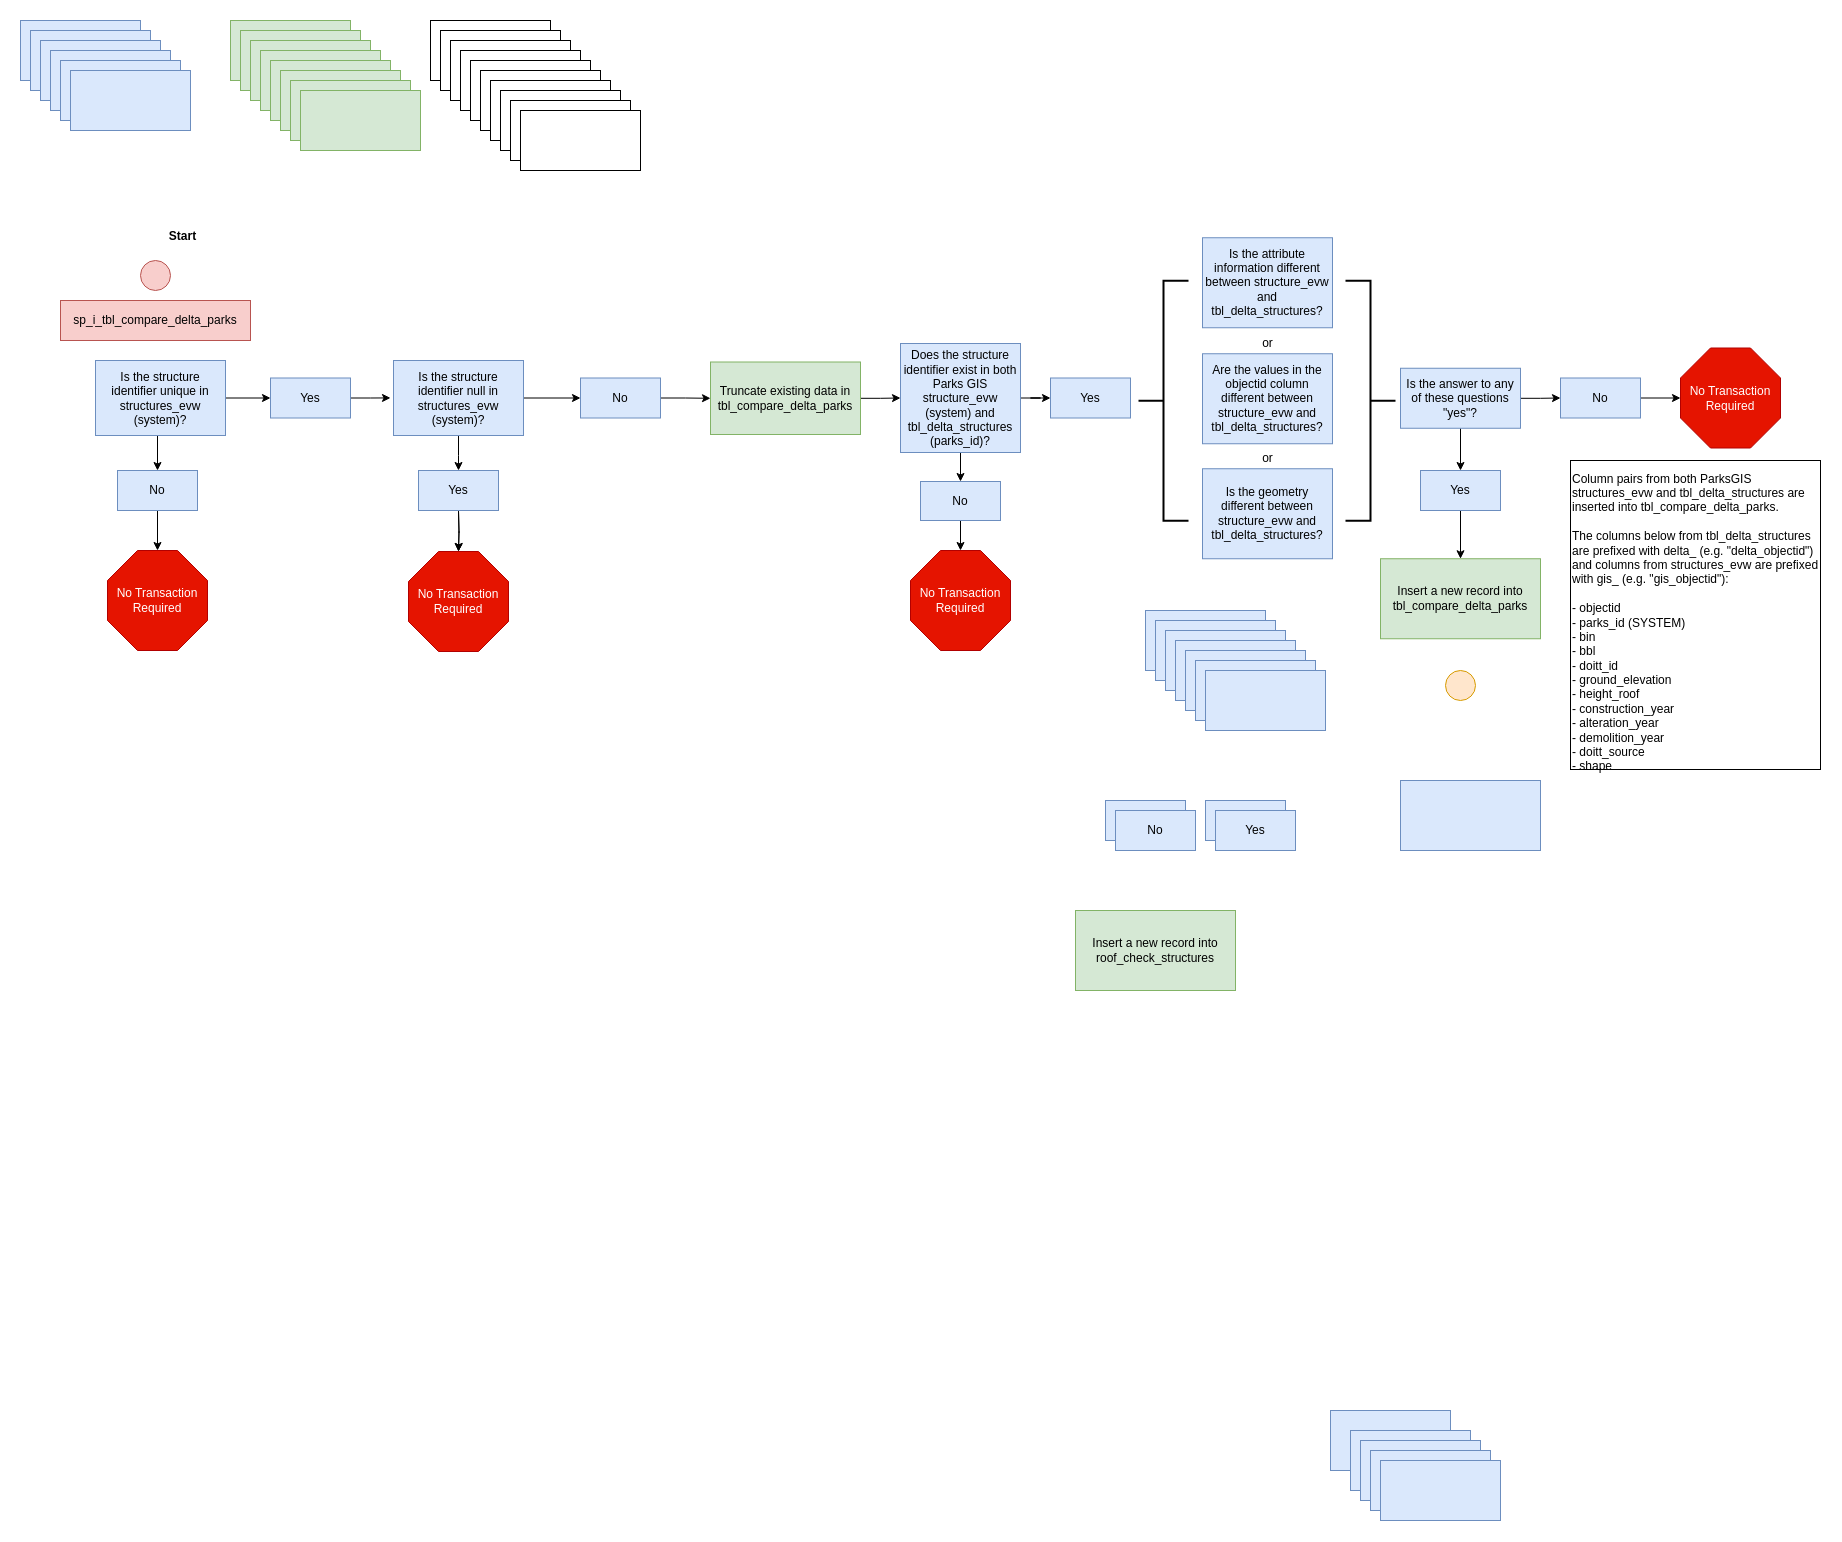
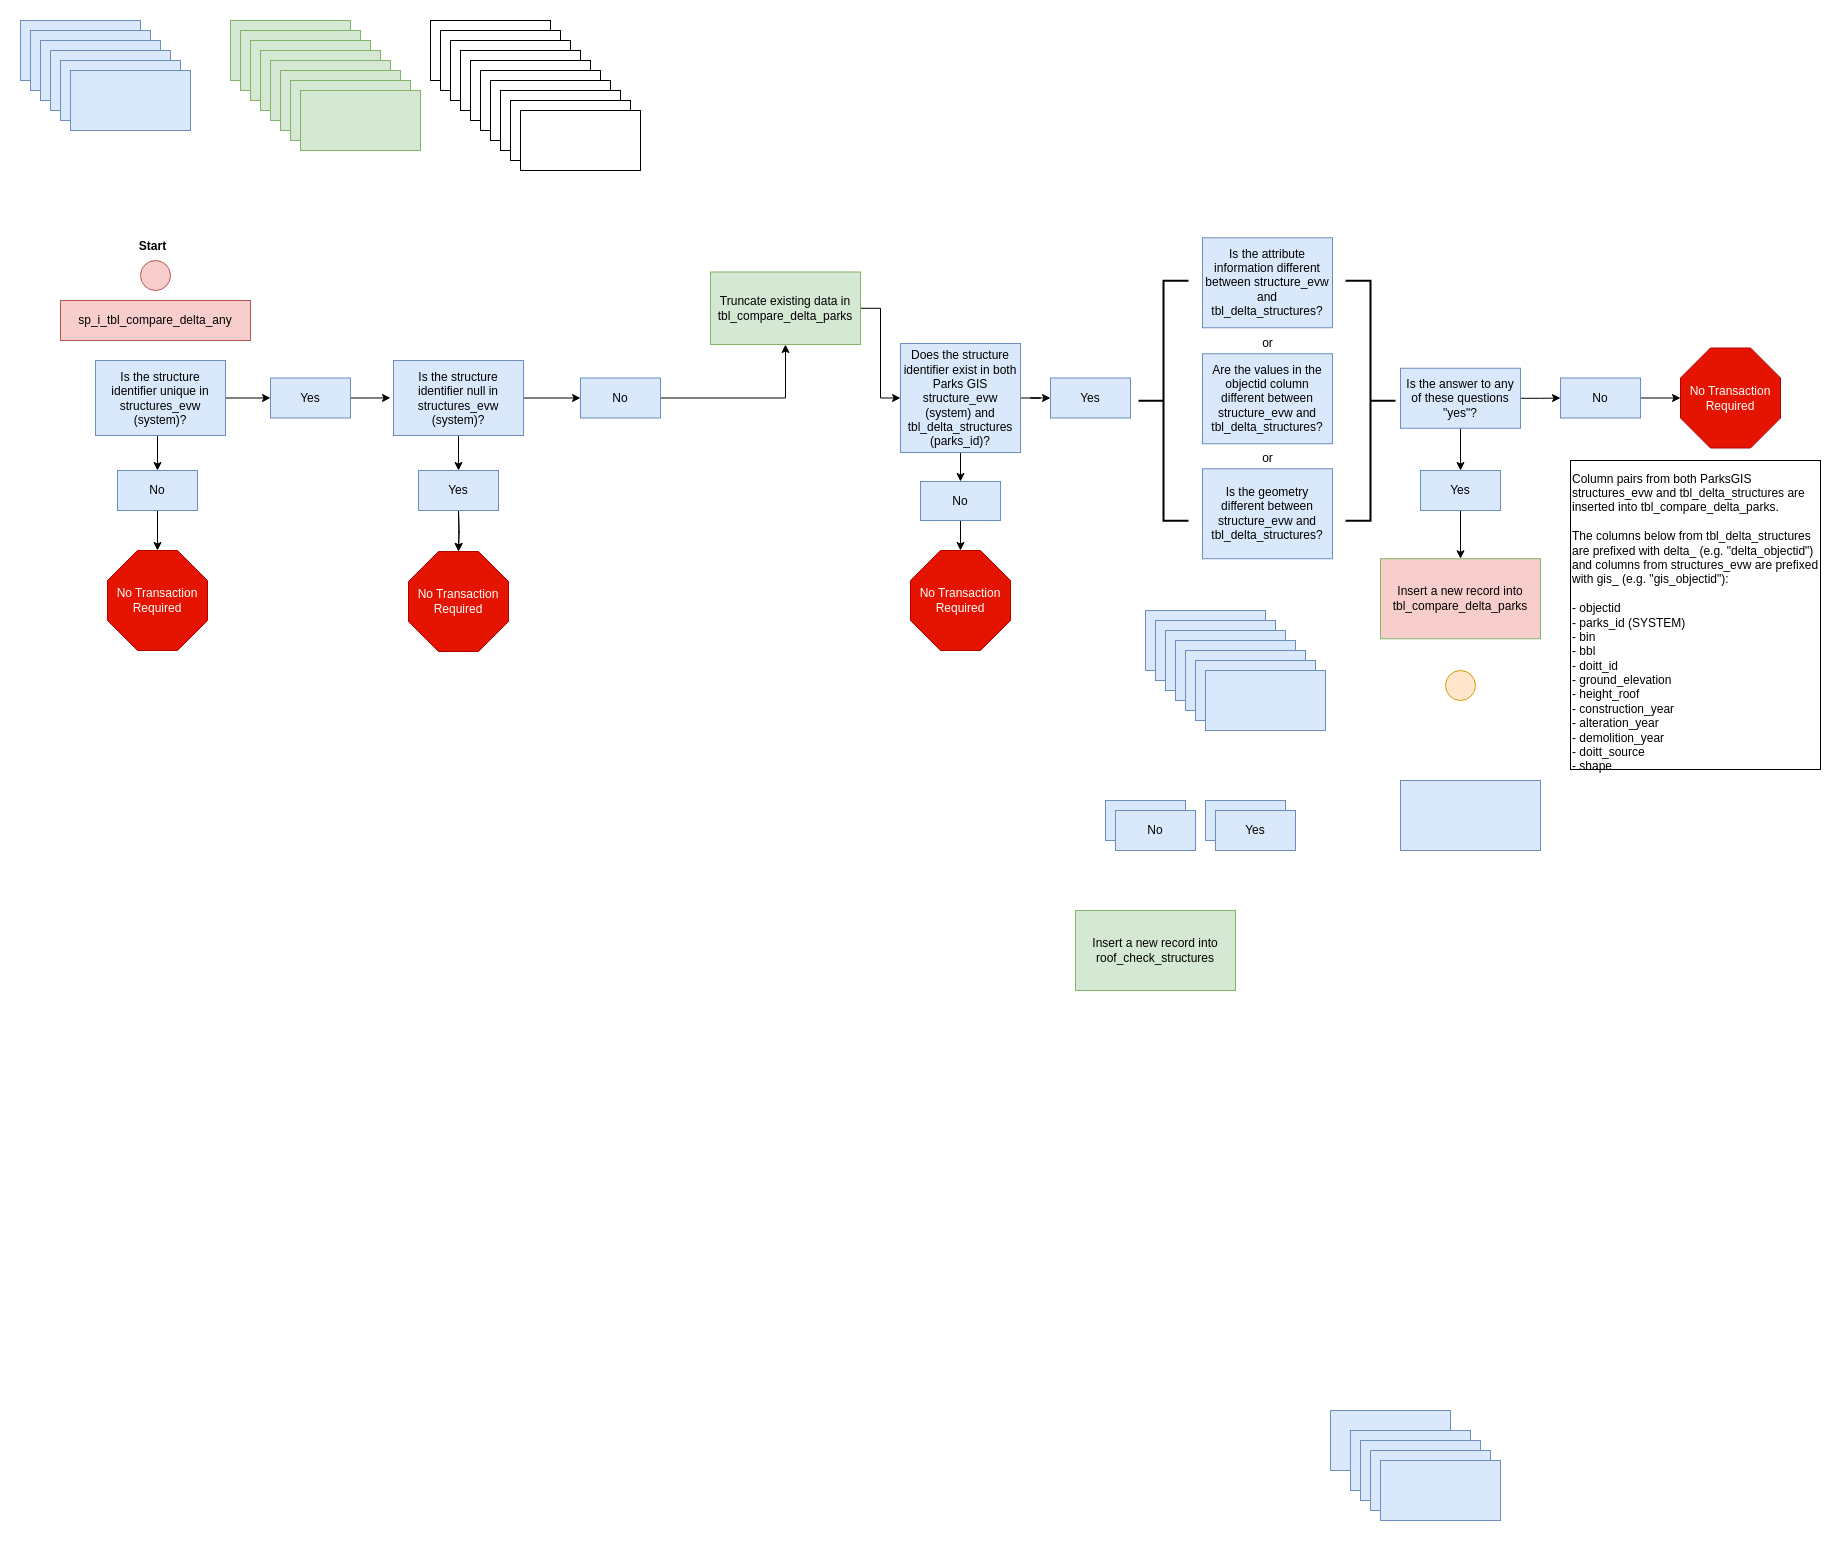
- <mxCell id="90" value="&lt;b&gt;Start&lt;/b&gt;" style="text;html=1;align=center;verticalAlign=middle;resizable=0;points=[];autosize=1;" vertex="1" parent="1"><mxGeometry x="162" y="226" width="40" height="20" as="geometry" /></mxCell>
+ <mxCell id="90" value="&lt;b&gt;Start&lt;/b&gt;" style="text;html=1;align=center;verticalAlign=middle;resizable=0;points=[];autosize=1;" vertex="1" parent="1"><mxGeometry x="132" y="236" width="40" height="20" as="geometry" /></mxCell>
- <mxCell id="34" value="sp_i_tbl_compare_delta_parks" style="rounded=0;whiteSpace=wrap;html=1;fillColor=#f8cecc;strokeColor=#b85450;" vertex="1" parent="1"><mxGeometry x="60" y="300" width="190" height="40" as="geometry" /></mxCell>
+ <mxCell id="34" value="sp_i_tbl_compare_delta_any" style="rounded=0;whiteSpace=wrap;html=1;fillColor=#f8cecc;strokeColor=#b85450;" vertex="1" parent="1"><mxGeometry x="60" y="300" width="190" height="40" as="geometry" /></mxCell>
- <mxCell id="22" value="Truncate existing data in tbl_compare_delta_parks" style="rounded=0;whiteSpace=wrap;html=1;fillColor=#d5e8d4;strokeColor=#82b366;" vertex="1" parent="1"><mxGeometry x="710" y="361.5" width="150" height="72.5" as="geometry" /></mxCell>
+ <mxCell id="22" value="Truncate existing data in tbl_compare_delta_parks" style="rounded=0;whiteSpace=wrap;html=1;fillColor=#d5e8d4;strokeColor=#82b366;" vertex="1" parent="1"><mxGeometry x="710" y="271.5" width="150" height="72.5" as="geometry" /></mxCell>
- <mxCell id="20" value="Insert a new record into tbl_compare_delta_parks" style="rounded=0;whiteSpace=wrap;html=1;fillColor=#d5e8d4;strokeColor=#82b366;" vertex="1" parent="1"><mxGeometry x="1380" y="558.25" width="160" height="80" as="geometry" /></mxCell>
+ <mxCell id="20" value="Insert a new record into tbl_compare_delta_parks" style="rounded=0;whiteSpace=wrap;html=1;fillColor=#f8cecc;strokeColor=#82b366;" vertex="1" parent="1"><mxGeometry x="1380" y="558.25" width="160" height="80" as="geometry" /></mxCell>
